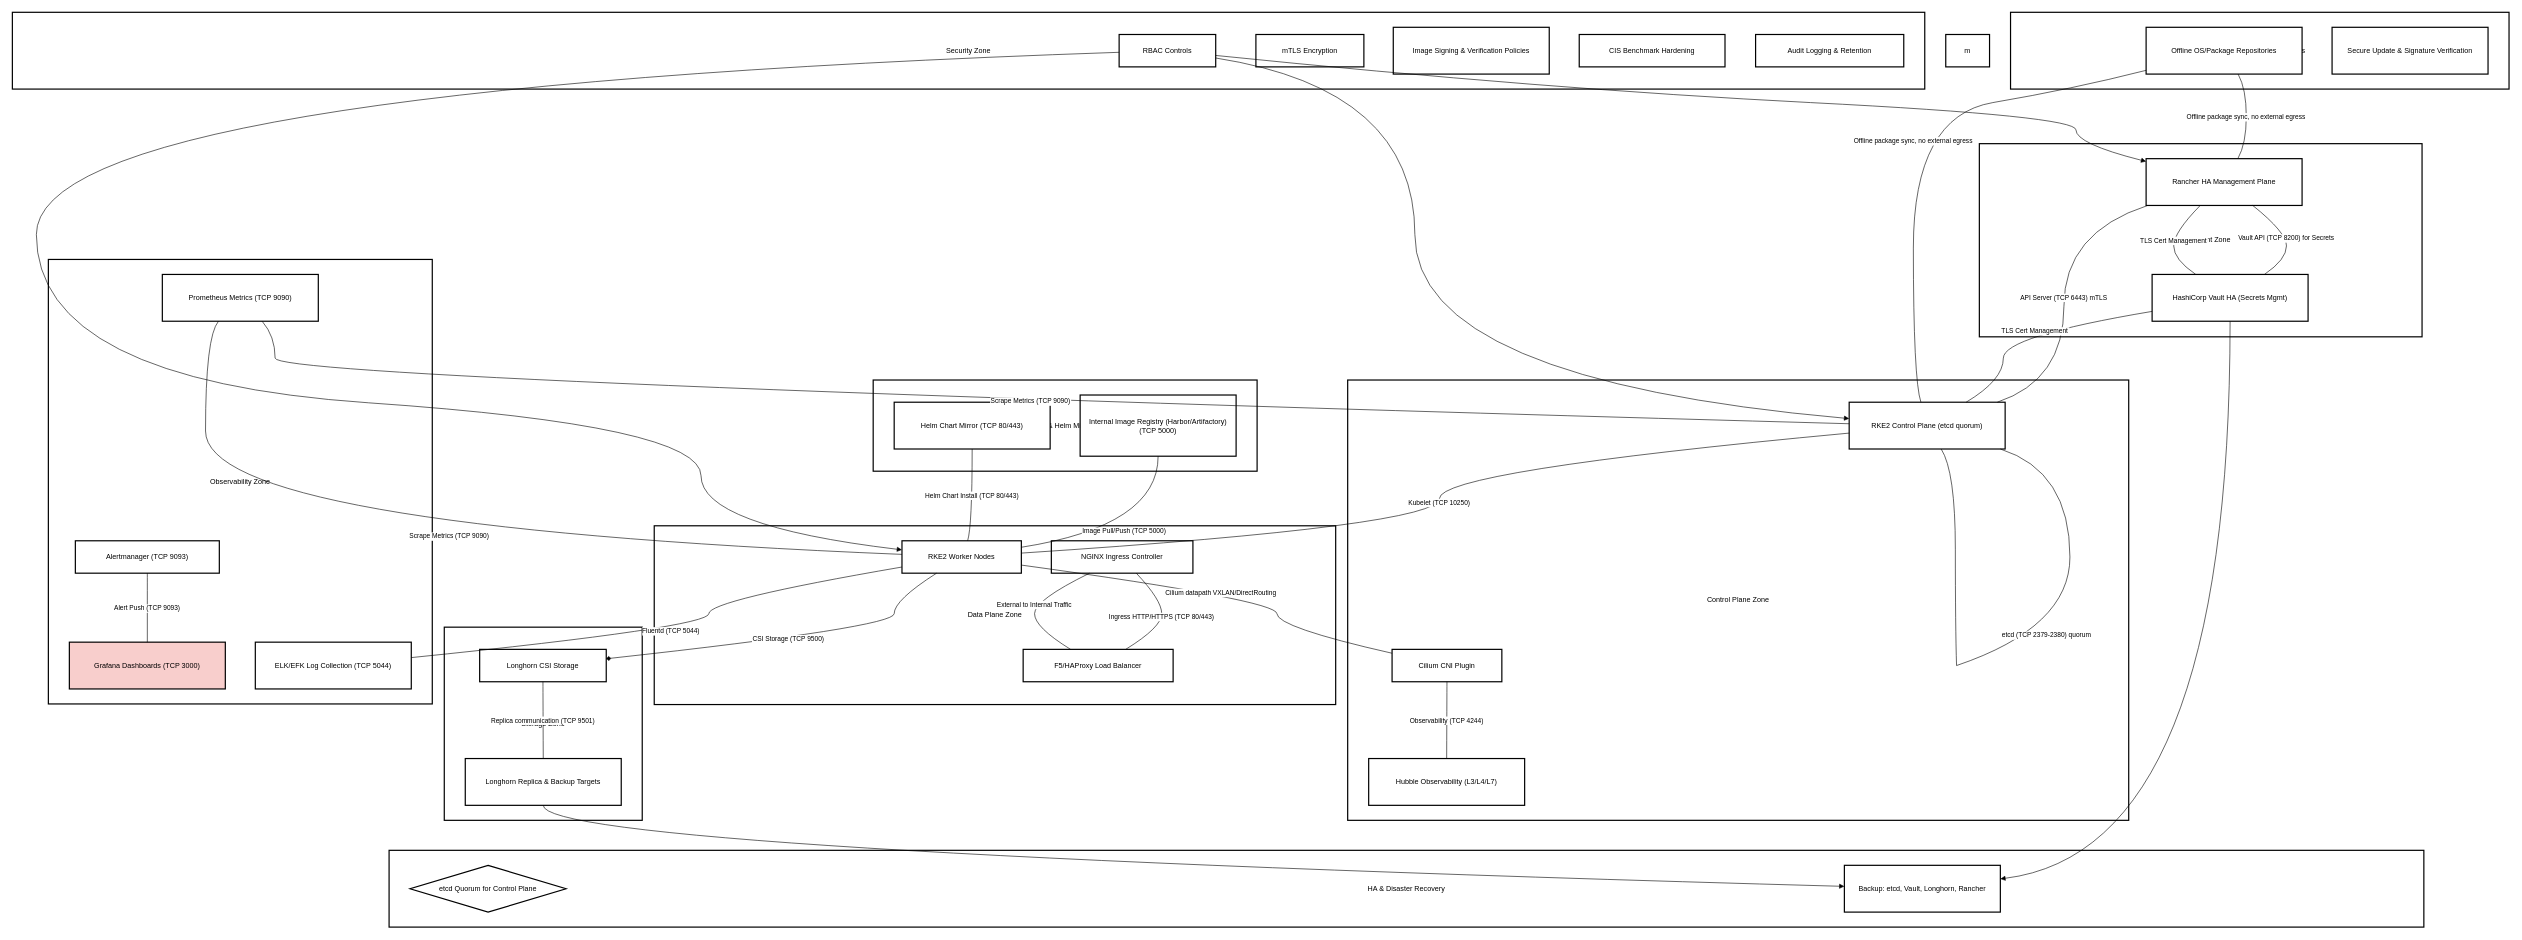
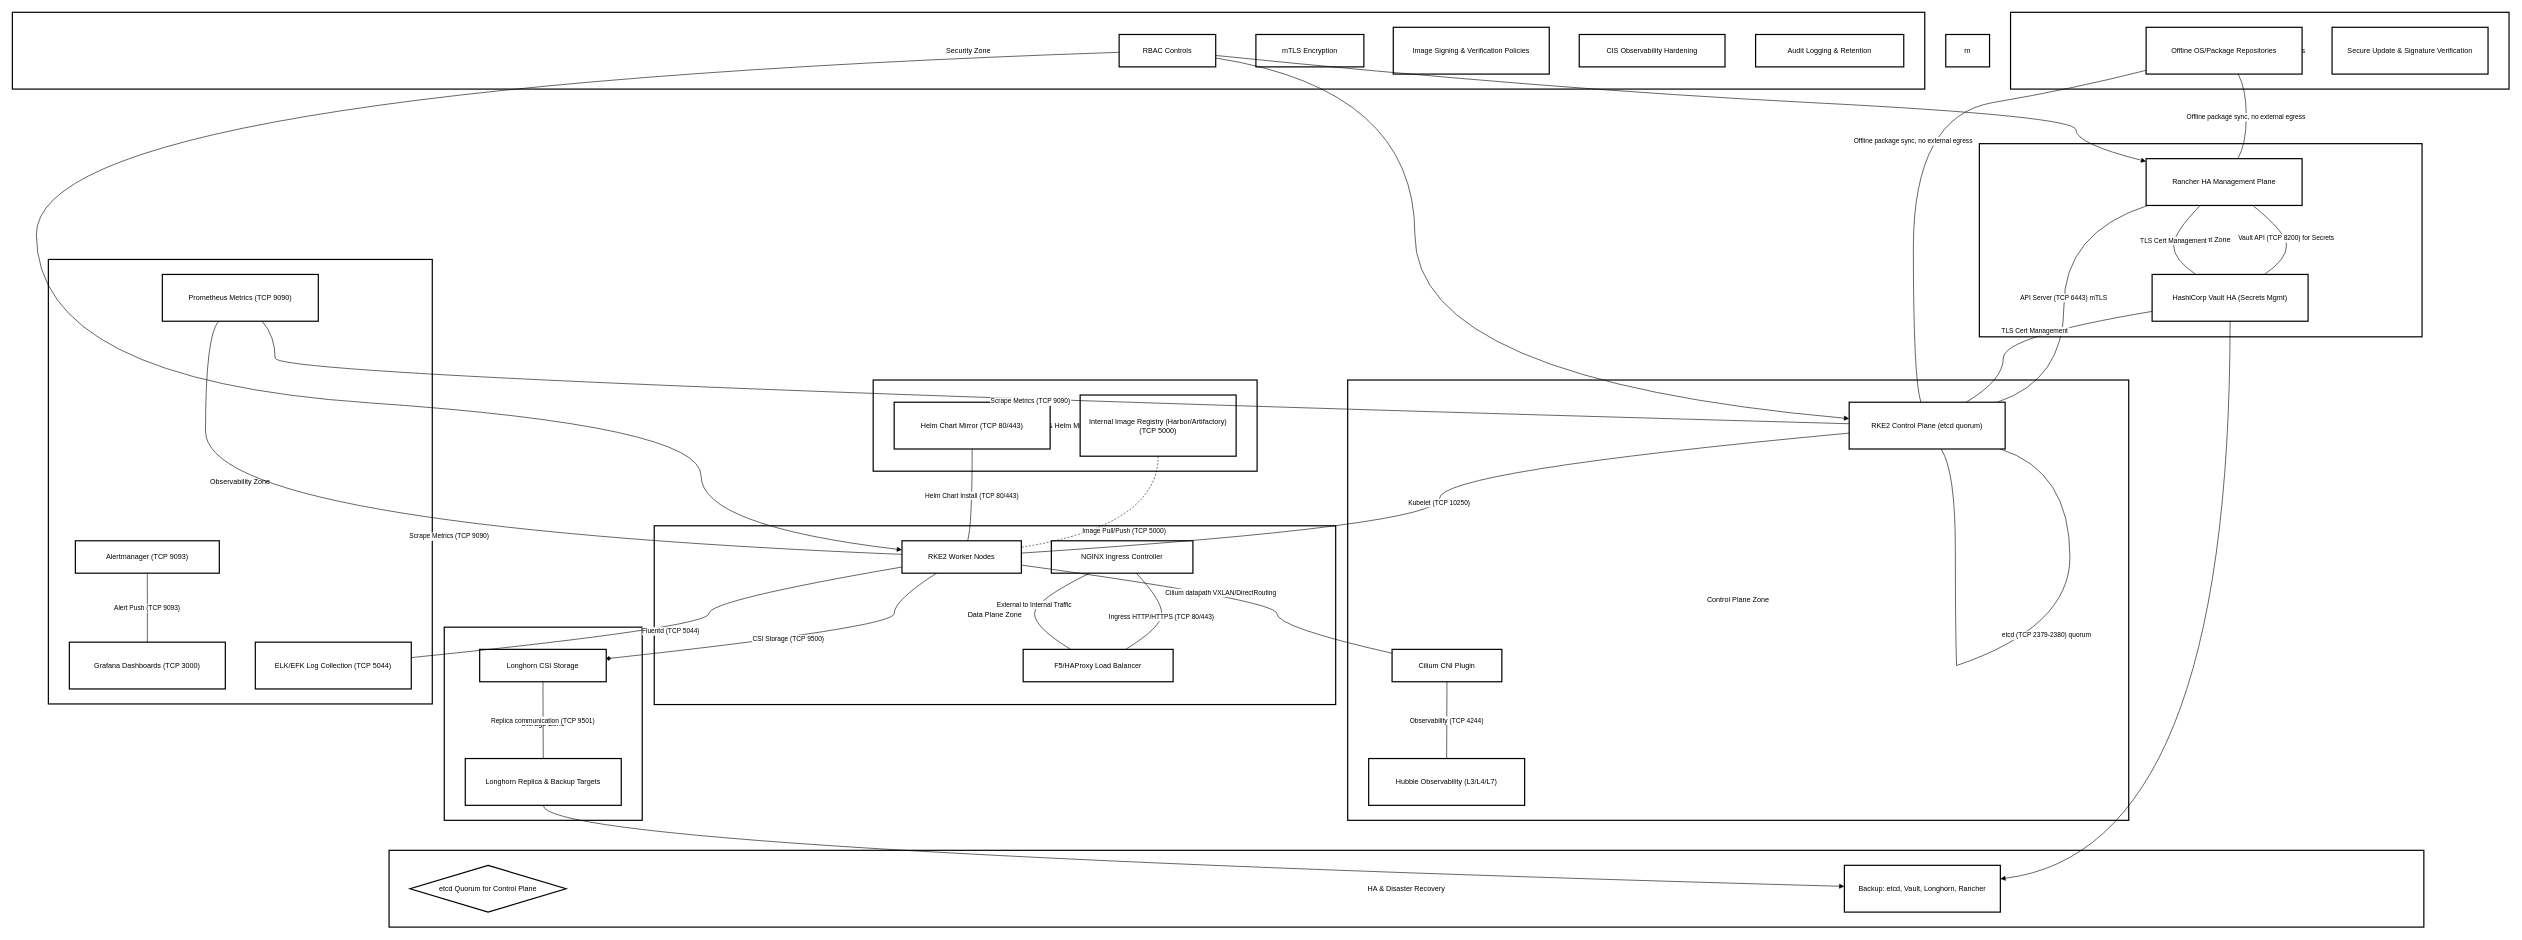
- <mxCell id="28" value="CIS Benchmark Hardening" style="whiteSpace=wrap;strokeWidth=2;" vertex="1" parent="1"><mxGeometry x="2632" y="57" width="243" height="54" as="geometry" /></mxCell>
+ <mxCell id="28" value="CIS Observability Hardening" style="whiteSpace=wrap;strokeWidth=2;" vertex="1" parent="1"><mxGeometry x="2632" y="57" width="243" height="54" as="geometry" /></mxCell>
- <mxCell id="57" value="Image Pull/Push (TCP 5000)" style="curved=1;startArrow=none;endArrow=none;exitX=0.5;exitY=1;entryX=1;entryY=0.2;rounded=0;" edge="1" parent="1" source="30" target="16"><mxGeometry relative="1" as="geometry"><Array as="points"><mxPoint x="1930" y="876" /></Array></mxGeometry></mxCell>
+ <mxCell id="57" value="Image Pull/Push (TCP 5000)" style="curved=1;startArrow=none;endArrow=none;exitX=0.5;exitY=1;entryX=1;entryY=0.2;rounded=0;dashed=1;" edge="1" parent="1" source="30" target="16"><mxGeometry relative="1" as="geometry"><Array as="points"><mxPoint x="1930" y="876" /></Array></mxGeometry></mxCell>
- <mxCell id="23" value="Grafana Dashboards (TCP 3000)" style="whiteSpace=wrap;strokeWidth=2;fillColor=#f8cecc;" vertex="1" parent="1"><mxGeometry x="115" y="1070" width="260" height="78" as="geometry" /></mxCell>
+ <mxCell id="23" value="Grafana Dashboards (TCP 3000)" style="whiteSpace=wrap;strokeWidth=2;" vertex="1" parent="1"><mxGeometry x="115" y="1070" width="260" height="78" as="geometry" /></mxCell>
